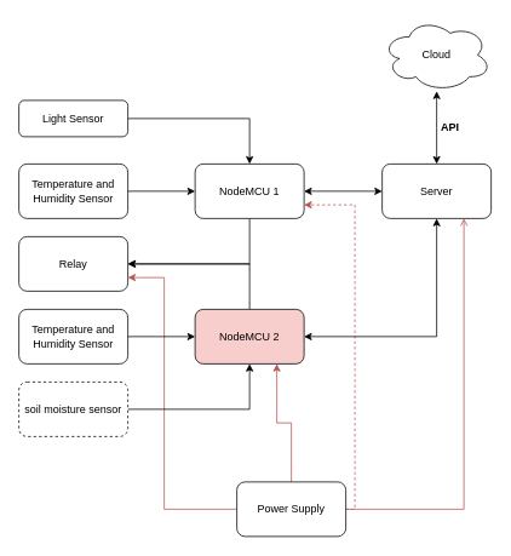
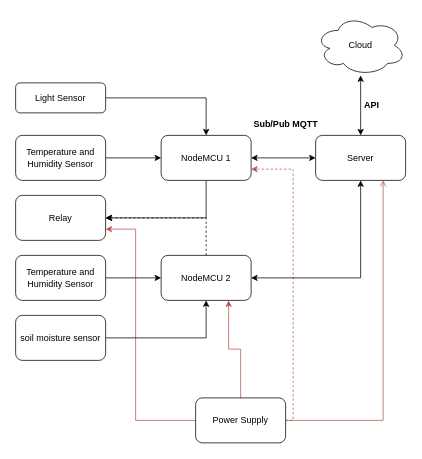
+ <mxCell id="24" value="&lt;b&gt;Sub/Pub MQTT&lt;/b&gt;" style="text;html=1;align=center;verticalAlign=middle;resizable=0;points=[];autosize=1;strokeColor=none;fillColor=none;" vertex="1" parent="1"><mxGeometry x="325" y="150" width="110" height="30" as="geometry" /></mxCell>
- <mxCell id="18" style="edgeStyle=orthogonalEdgeStyle;rounded=0;orthogonalLoop=1;jettySize=auto;html=1;entryX=1;entryY=0.5;entryDx=0;entryDy=0;" parent="1" source="19" target="11" edge="1"><mxGeometry relative="1" as="geometry"><Array as="points"><mxPoint x="274" y="290" /></Array></mxGeometry></mxCell>
+ <mxCell id="18" style="edgeStyle=orthogonalEdgeStyle;rounded=0;orthogonalLoop=1;jettySize=auto;html=1;entryX=1;entryY=0.5;entryDx=0;entryDy=0;dashed=1;" parent="1" source="19" target="11" edge="1"><mxGeometry relative="1" as="geometry"><Array as="points"><mxPoint x="274" y="290" /></Array></mxGeometry></mxCell>
- <mxCell id="19" value="NodeMCU 2" style="rounded=1;whiteSpace=wrap;html=1;fillColor=#f8cecc;" parent="1" vertex="1"><mxGeometry x="214" y="340" width="120" height="60" as="geometry" /></mxCell>
+ <mxCell id="19" value="NodeMCU 2" style="rounded=1;whiteSpace=wrap;html=1;" parent="1" vertex="1"><mxGeometry x="214" y="340" width="120" height="60" as="geometry" /></mxCell>
- <mxCell id="23" value="soil moisture sensor" style="rounded=1;whiteSpace=wrap;html=1;dashed=1;" parent="1" vertex="1"><mxGeometry x="20" y="420" width="120" height="60" as="geometry" /></mxCell>
+ <mxCell id="23" value="soil moisture sensor" style="rounded=1;whiteSpace=wrap;html=1;" parent="1" vertex="1"><mxGeometry x="20" y="420" width="120" height="60" as="geometry" /></mxCell>
